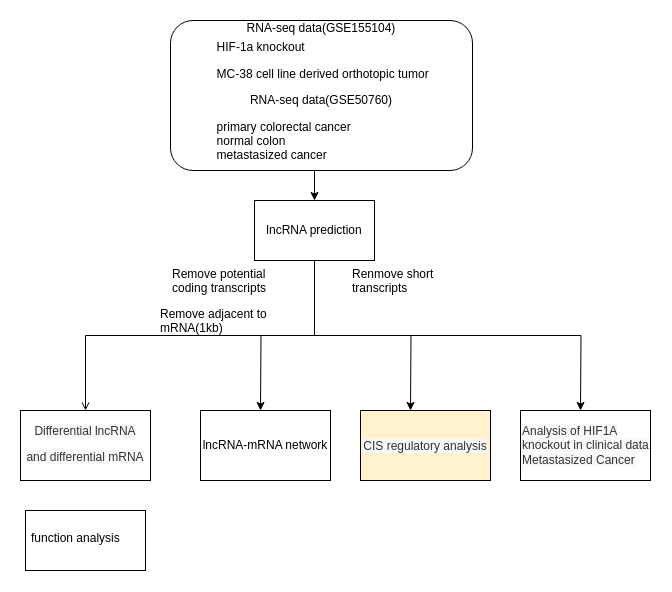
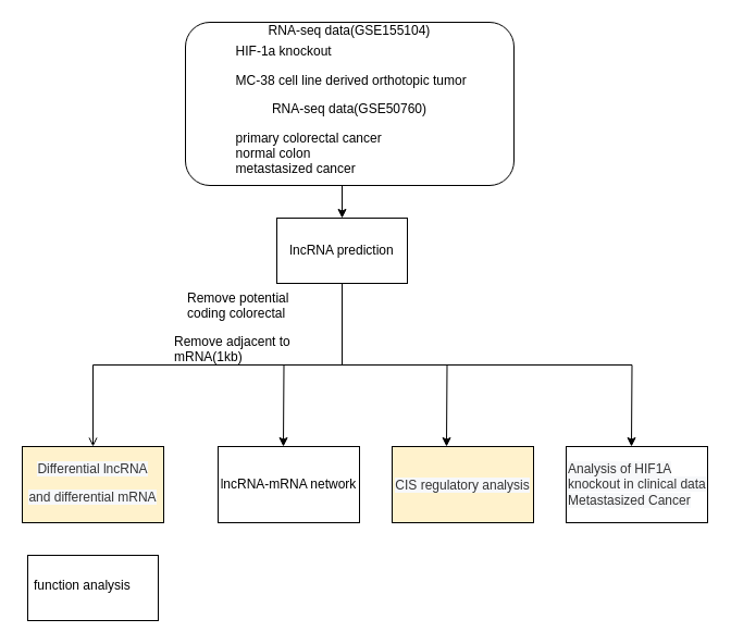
- <mxCell id="5" value="Renmove short&#10;transcripts" style="text;whiteSpace=wrap;html=1;" vertex="1" parent="1"><mxGeometry x="350" y="260" width="110" height="40" as="geometry" /></mxCell>
- <mxCell id="4" value="Remove potential&#10;coding transcripts" style="text;whiteSpace=wrap;html=1;" vertex="1" parent="1"><mxGeometry x="170" y="260" width="120" height="40" as="geometry" /></mxCell>
+ <mxCell id="4" value="Remove potential&#10;coding colorectal" style="text;whiteSpace=wrap;html=1;" vertex="1" parent="1"><mxGeometry x="170" y="260" width="120" height="40" as="geometry" /></mxCell>
- <mxCell id="7" value="&lt;p&gt;&lt;span style=&quot;color: rgb(51 , 51 , 51) ; line-height: 26px ; background-color: rgb(247 , 248 , 250)&quot;&gt;&lt;font style=&quot;font-size: 12px&quot;&gt;Differential lncRNA and differential mRNA&lt;/font&gt;&lt;/span&gt;&lt;/p&gt;" style="whiteSpace=wrap;html=1;shadow=0;strokeWidth=1;spacing=6;spacingTop=-4;" vertex="1" parent="1"><mxGeometry x="20" y="410" width="130" height="70" as="geometry" /></mxCell>
+ <mxCell id="7" value="&lt;p&gt;&lt;span style=&quot;color: rgb(51 , 51 , 51) ; line-height: 26px ; background-color: rgb(247 , 248 , 250)&quot;&gt;&lt;font style=&quot;font-size: 12px&quot;&gt;Differential lncRNA and differential mRNA&lt;/font&gt;&lt;/span&gt;&lt;/p&gt;" style="whiteSpace=wrap;html=1;shadow=0;strokeWidth=1;spacing=6;spacingTop=-4;fillColor=#fff2cc;" vertex="1" parent="1"><mxGeometry x="20" y="410" width="130" height="70" as="geometry" /></mxCell>
